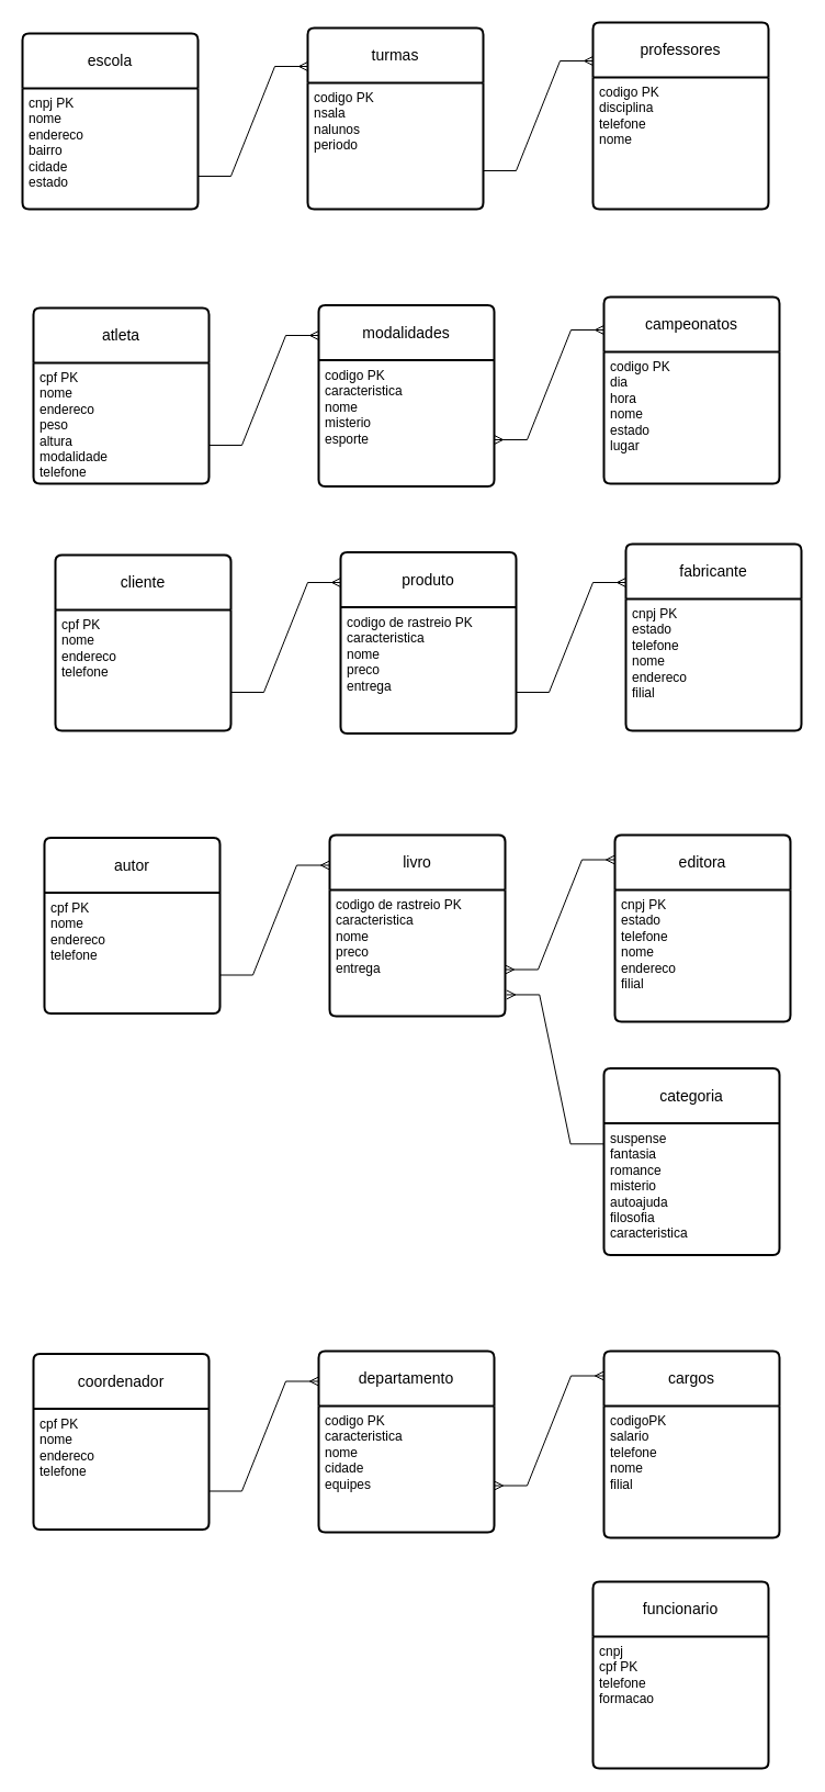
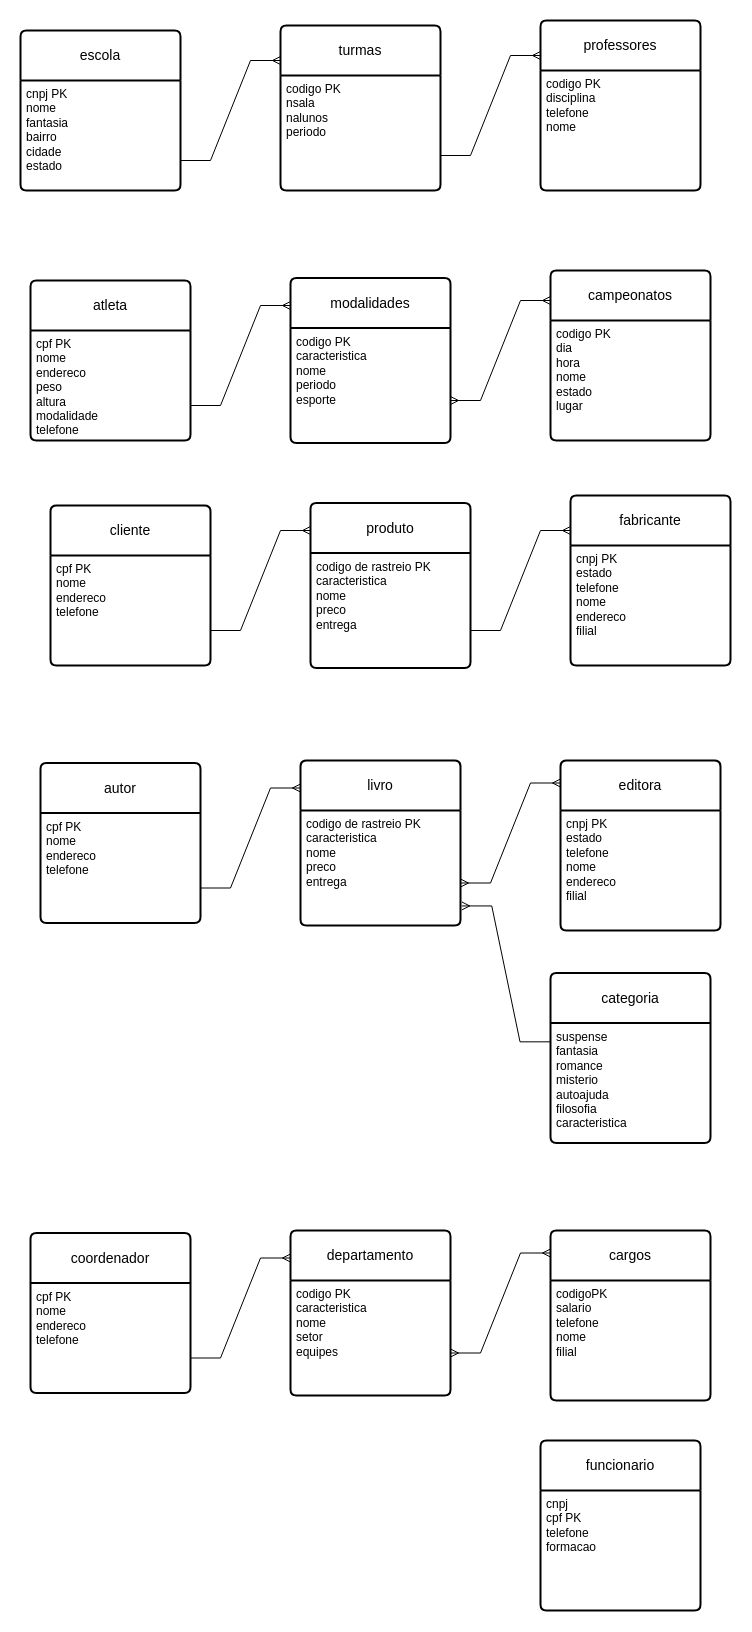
- <mxCell id="3" value="cnpj PK&lt;div&gt;nome&lt;/div&gt;&lt;div&gt;endereco&lt;/div&gt;&lt;div&gt;bairro&lt;/div&gt;&lt;div&gt;cidade&lt;/div&gt;&lt;div&gt;estado&lt;/div&gt;" style="align=left;strokeColor=none;fillColor=none;spacingLeft=4;spacingRight=4;fontSize=12;verticalAlign=top;resizable=0;rotatable=0;part=1;html=1;whiteSpace=wrap;" vertex="1" parent="2"><mxGeometry y="50" width="160" height="110" as="geometry" /></mxCell>
+ <mxCell id="3" value="cnpj PK&lt;div&gt;nome&lt;/div&gt;&lt;div&gt;fantasia&lt;/div&gt;&lt;div&gt;bairro&lt;/div&gt;&lt;div&gt;cidade&lt;/div&gt;&lt;div&gt;estado&lt;/div&gt;" style="align=left;strokeColor=none;fillColor=none;spacingLeft=4;spacingRight=4;fontSize=12;verticalAlign=top;resizable=0;rotatable=0;part=1;html=1;whiteSpace=wrap;" vertex="1" parent="2"><mxGeometry y="50" width="160" height="110" as="geometry" /></mxCell>
- <mxCell id="13" value="codigo PK&lt;div&gt;caracteristica&lt;/div&gt;&lt;div&gt;&lt;span style=&quot;background-color: transparent; color: light-dark(rgb(0, 0, 0), rgb(255, 255, 255));&quot;&gt;nome&lt;/span&gt;&lt;/div&gt;&lt;div&gt;misterio&lt;/div&gt;&lt;div&gt;esporte&lt;/div&gt;" style="align=left;strokeColor=none;fillColor=none;spacingLeft=4;spacingRight=4;fontSize=12;verticalAlign=top;resizable=0;rotatable=0;part=1;html=1;whiteSpace=wrap;" vertex="1" parent="12"><mxGeometry y="50" width="160" height="115" as="geometry" /></mxCell>
+ <mxCell id="13" value="codigo PK&lt;div&gt;caracteristica&lt;/div&gt;&lt;div&gt;&lt;span style=&quot;background-color: transparent; color: light-dark(rgb(0, 0, 0), rgb(255, 255, 255));&quot;&gt;nome&lt;/span&gt;&lt;/div&gt;&lt;div&gt;periodo&lt;/div&gt;&lt;div&gt;esporte&lt;/div&gt;" style="align=left;strokeColor=none;fillColor=none;spacingLeft=4;spacingRight=4;fontSize=12;verticalAlign=top;resizable=0;rotatable=0;part=1;html=1;whiteSpace=wrap;" vertex="1" parent="12"><mxGeometry y="50" width="160" height="115" as="geometry" /></mxCell>
- <mxCell id="40" value="&lt;div&gt;codigo PK&lt;/div&gt;&lt;div&gt;caracteristica&lt;/div&gt;&lt;div&gt;&lt;span style=&quot;background-color: transparent; color: light-dark(rgb(0, 0, 0), rgb(255, 255, 255));&quot;&gt;nome&lt;/span&gt;&lt;/div&gt;&lt;div&gt;cidade&lt;/div&gt;&lt;div&gt;equipes&lt;/div&gt;&lt;div&gt;&lt;br&gt;&lt;/div&gt;" style="align=left;strokeColor=none;fillColor=none;spacingLeft=4;spacingRight=4;fontSize=12;verticalAlign=top;resizable=0;rotatable=0;part=1;html=1;whiteSpace=wrap;" vertex="1" parent="39"><mxGeometry y="50" width="160" height="115" as="geometry" /></mxCell>
+ <mxCell id="40" value="&lt;div&gt;codigo PK&lt;/div&gt;&lt;div&gt;caracteristica&lt;/div&gt;&lt;div&gt;&lt;span style=&quot;background-color: transparent; color: light-dark(rgb(0, 0, 0), rgb(255, 255, 255));&quot;&gt;nome&lt;/span&gt;&lt;/div&gt;&lt;div&gt;setor&lt;/div&gt;&lt;div&gt;equipes&lt;/div&gt;&lt;div&gt;&lt;br&gt;&lt;/div&gt;" style="align=left;strokeColor=none;fillColor=none;spacingLeft=4;spacingRight=4;fontSize=12;verticalAlign=top;resizable=0;rotatable=0;part=1;html=1;whiteSpace=wrap;" vertex="1" parent="39"><mxGeometry y="50" width="160" height="115" as="geometry" /></mxCell>
